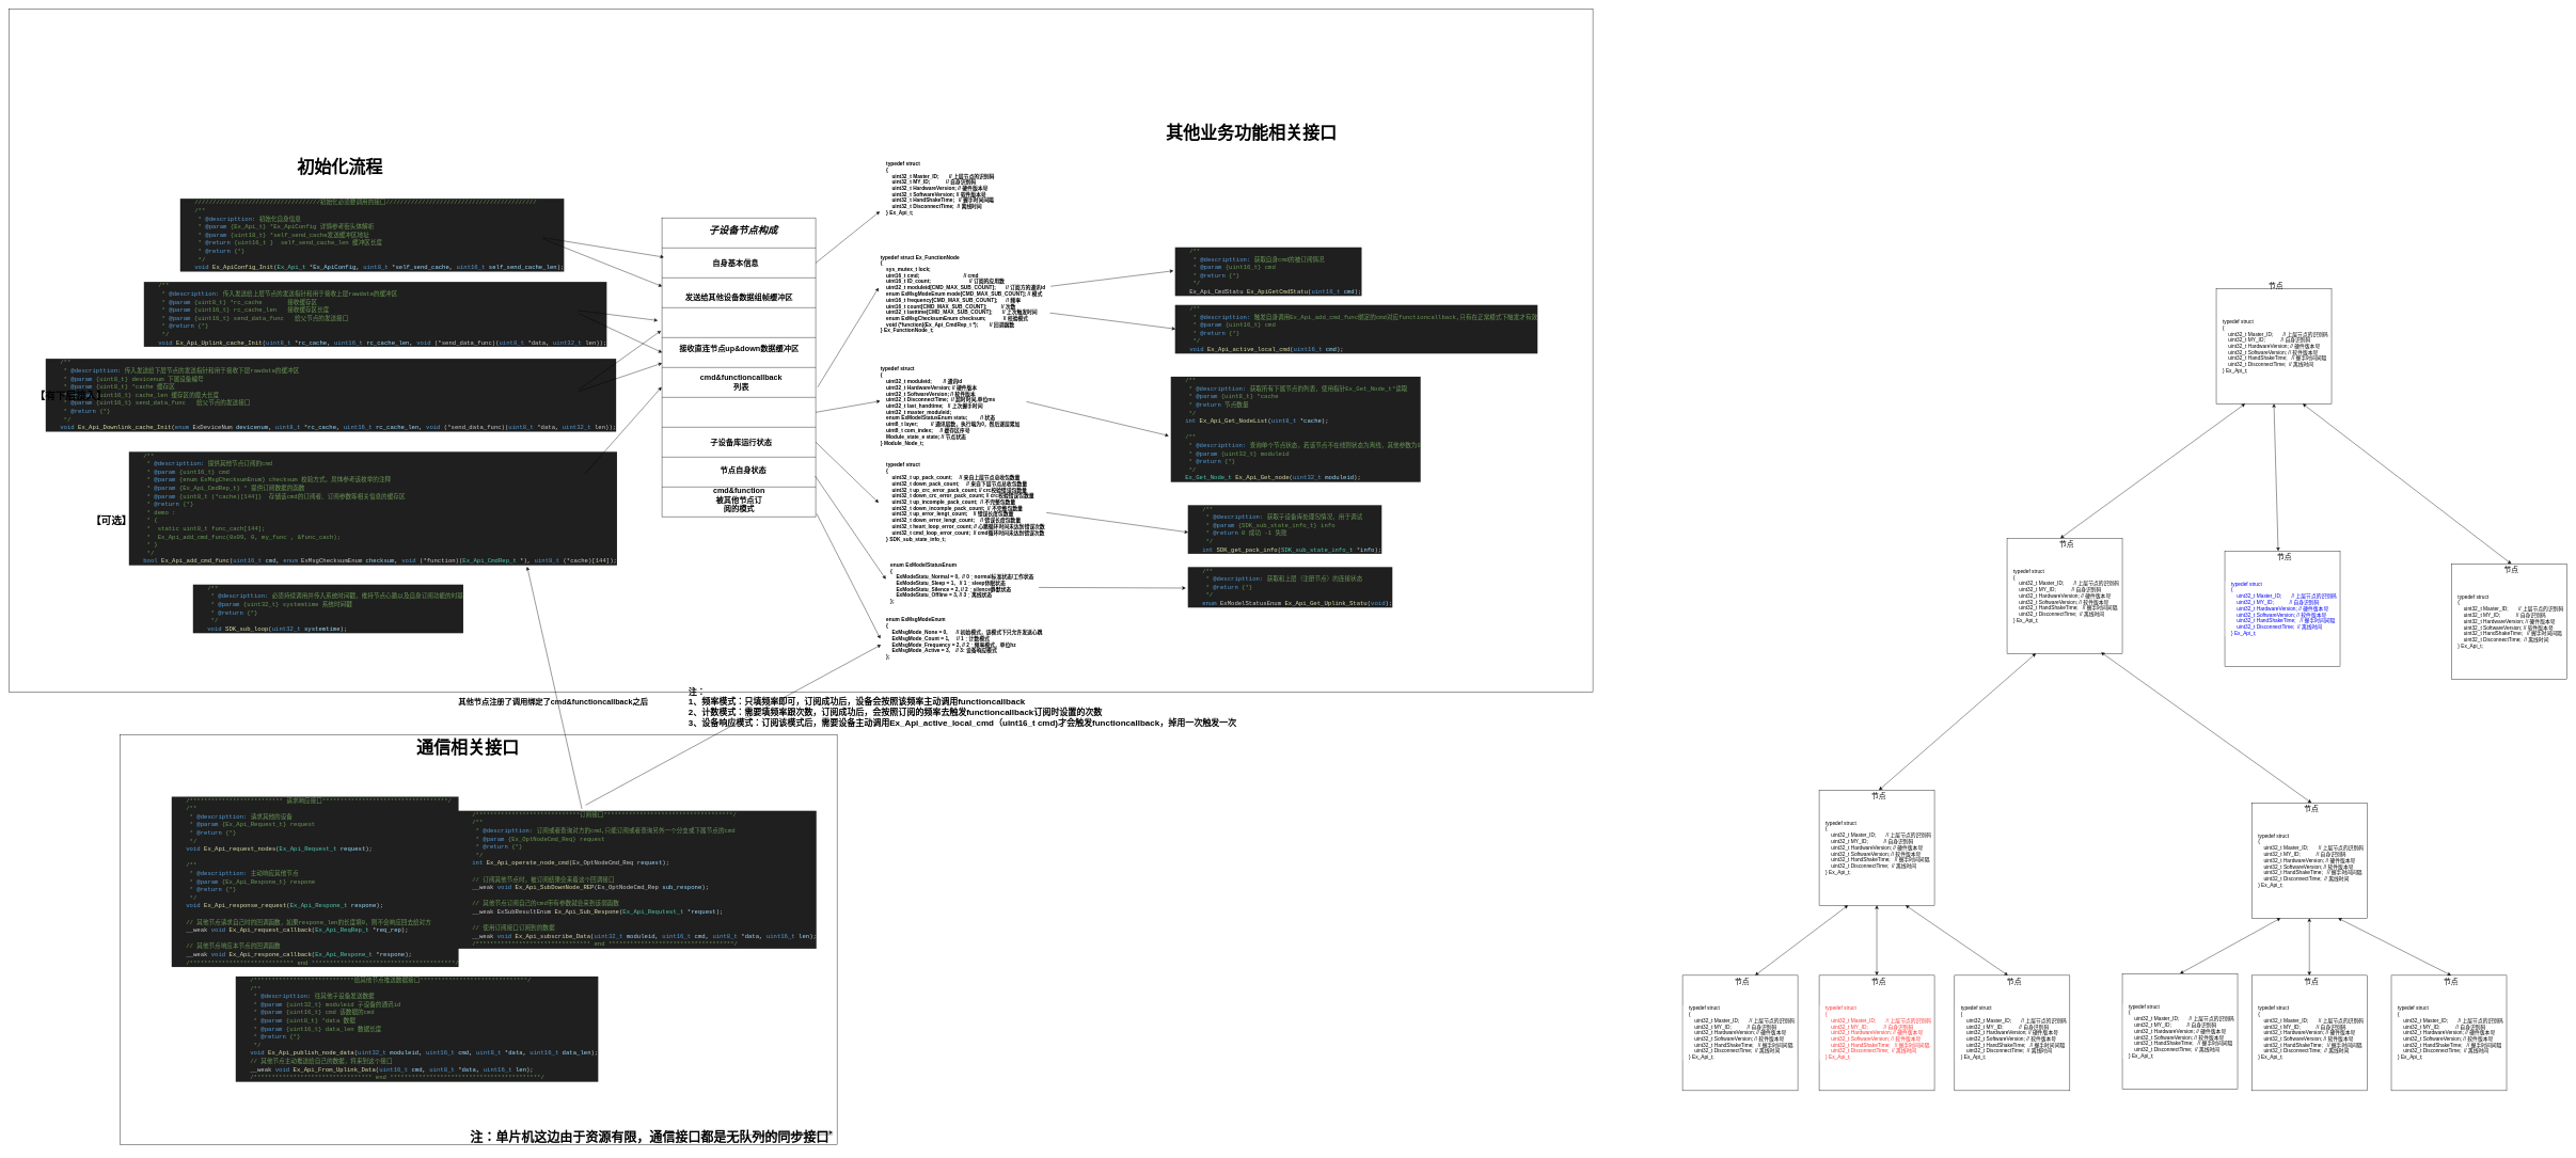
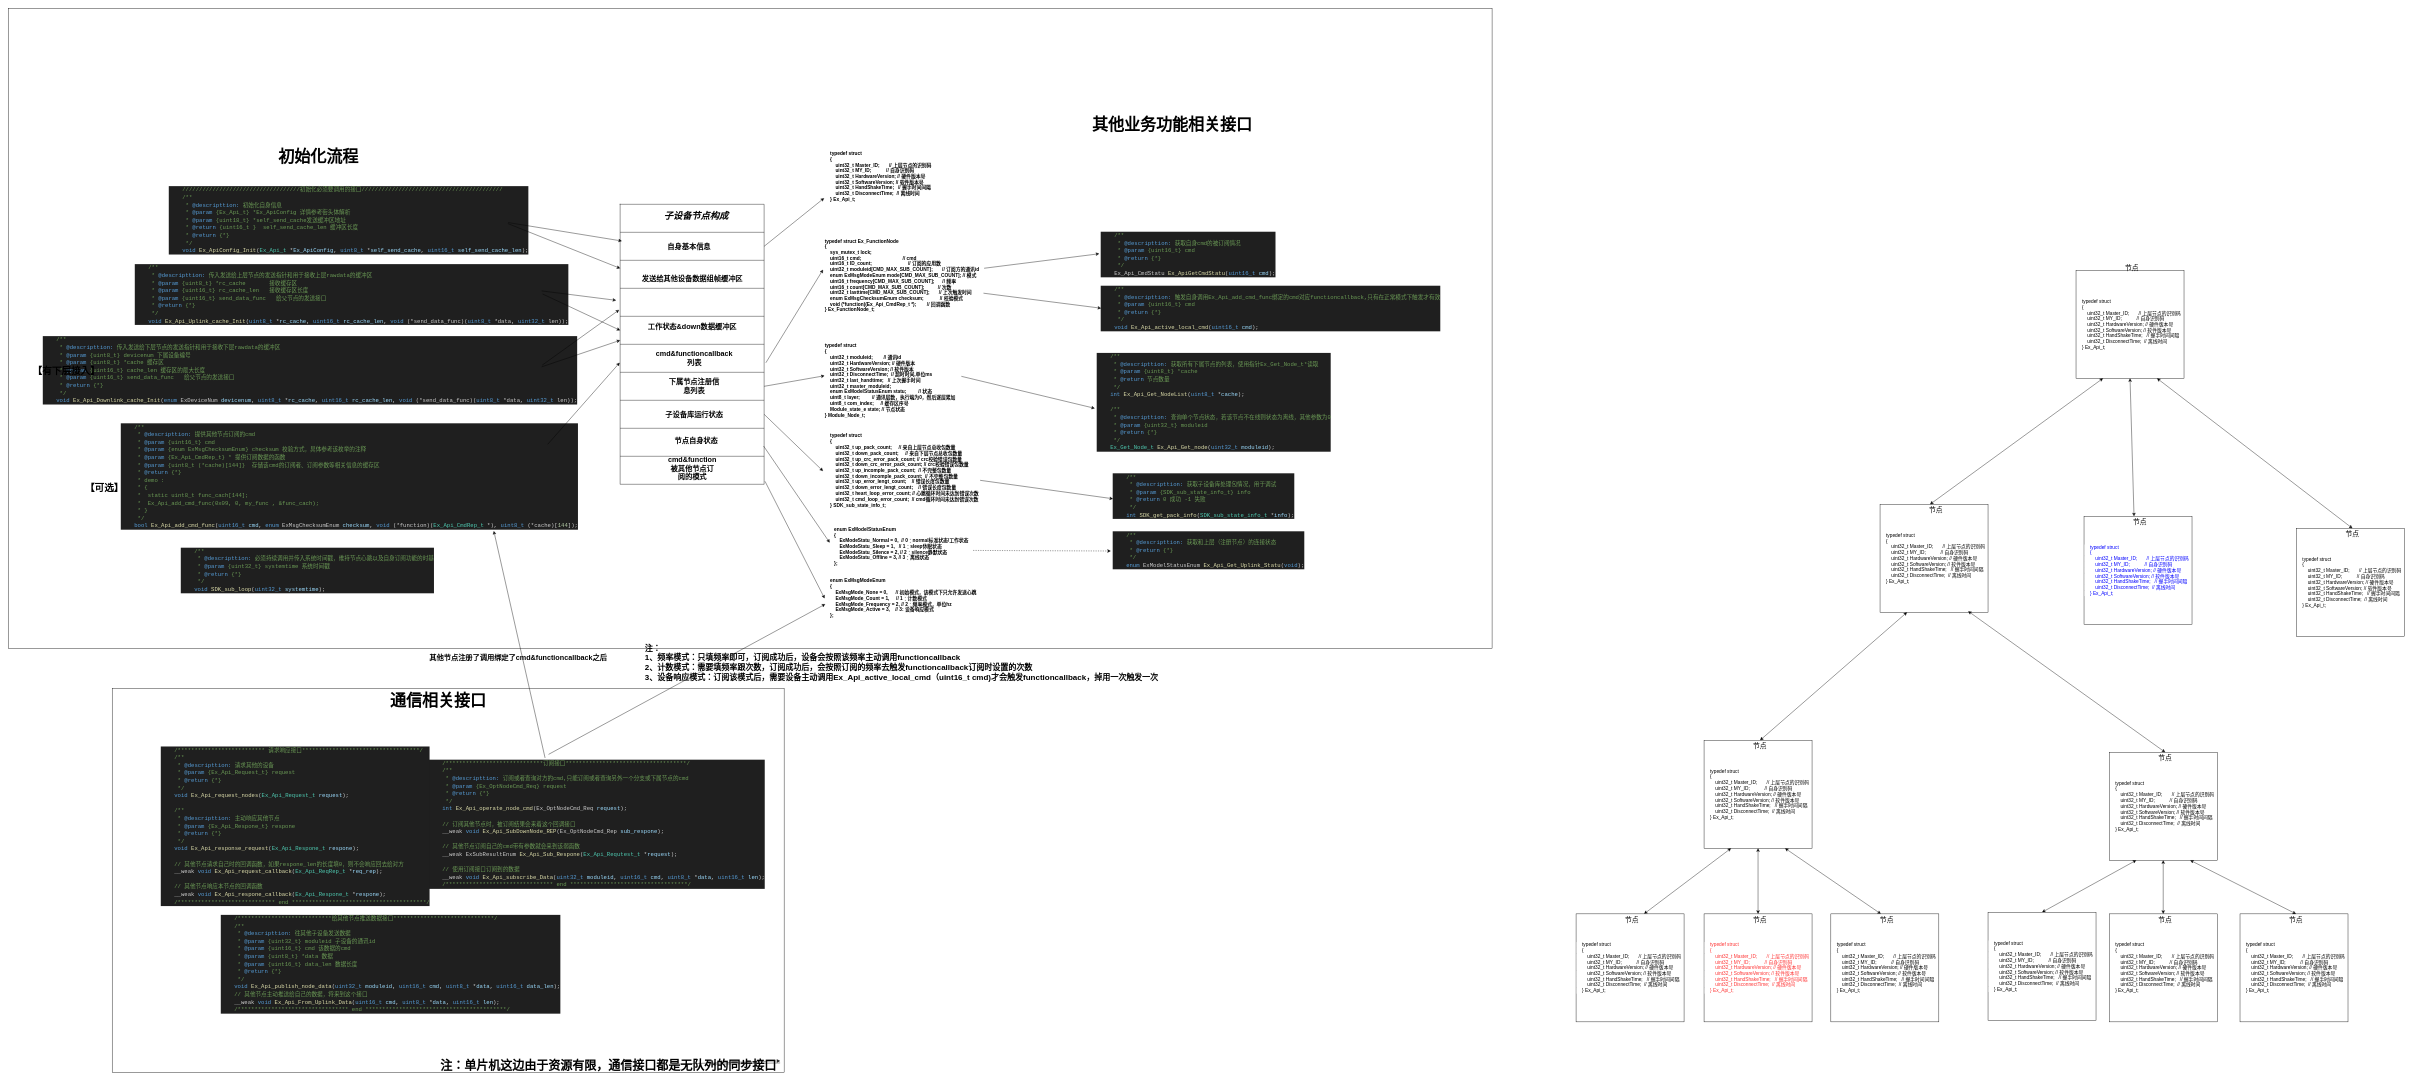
- <mxCell id="79" value="&lt;font style=&quot;font-size: 18px;&quot;&gt;接收直连节点up&amp;amp;down数据缓冲区&lt;/font&gt;" style="text;html=1;align=center;verticalAlign=middle;resizable=0;points=[];autosize=1;strokeColor=none;fillColor=none;fontFamily=Helvetica;fontSize=12;fontColor=default;fontStyle=1;" vertex="1" parent="1"><mxGeometry x="1580" y="795" width="300" height="40" as="geometry" /></mxCell>
+ <mxCell id="79" value="&lt;font style=&quot;font-size: 18px;&quot;&gt;工作状态&amp;amp;down数据缓冲区&lt;/font&gt;" style="text;html=1;align=center;verticalAlign=middle;resizable=0;points=[];autosize=1;strokeColor=none;fillColor=none;fontFamily=Helvetica;fontSize=12;fontColor=default;fontStyle=1;" vertex="1" parent="1"><mxGeometry x="1580" y="795" width="300" height="40" as="geometry" /></mxCell>
+ <mxCell id="78" value="&lt;font style=&quot;font-size: 18px;&quot;&gt;下属节点注册信息列表&lt;/font&gt;" style="text;html=1;align=center;verticalAlign=middle;whiteSpace=wrap;rounded=0;fontFamily=Helvetica;fontSize=12;fontColor=default;fontStyle=1;" vertex="1" parent="1"><mxGeometry x="1670" y="950" width="130" height="30" as="geometry" /></mxCell>
- <mxCell id="125" value="" style="endArrow=classic;html=1;rounded=0;fontFamily=Helvetica;fontSize=12;fontColor=default;fontStyle=1;entryX=-0.007;entryY=0.516;entryDx=0;entryDy=0;entryPerimeter=0;exitX=1.007;exitY=0.594;exitDx=0;exitDy=0;exitPerimeter=0;" edge="1" parent="1" source="120" target="115"><mxGeometry width="50" height="50" relative="1" as="geometry"><mxPoint x="2380" y="1390" as="sourcePoint" /><mxPoint x="2430" y="1340" as="targetPoint" /></mxGeometry></mxCell>
+ <mxCell id="125" value="" style="endArrow=classic;html=1;rounded=0;fontFamily=Helvetica;fontSize=12;fontColor=default;fontStyle=1;entryX=-0.007;entryY=0.516;entryDx=0;entryDy=0;entryPerimeter=0;exitX=1.007;exitY=0.594;exitDx=0;exitDy=0;exitPerimeter=0;dashed=1;" edge="1" parent="1" source="120" target="115"><mxGeometry width="50" height="50" relative="1" as="geometry"><mxPoint x="2380" y="1390" as="sourcePoint" /><mxPoint x="2430" y="1340" as="targetPoint" /></mxGeometry></mxCell>
